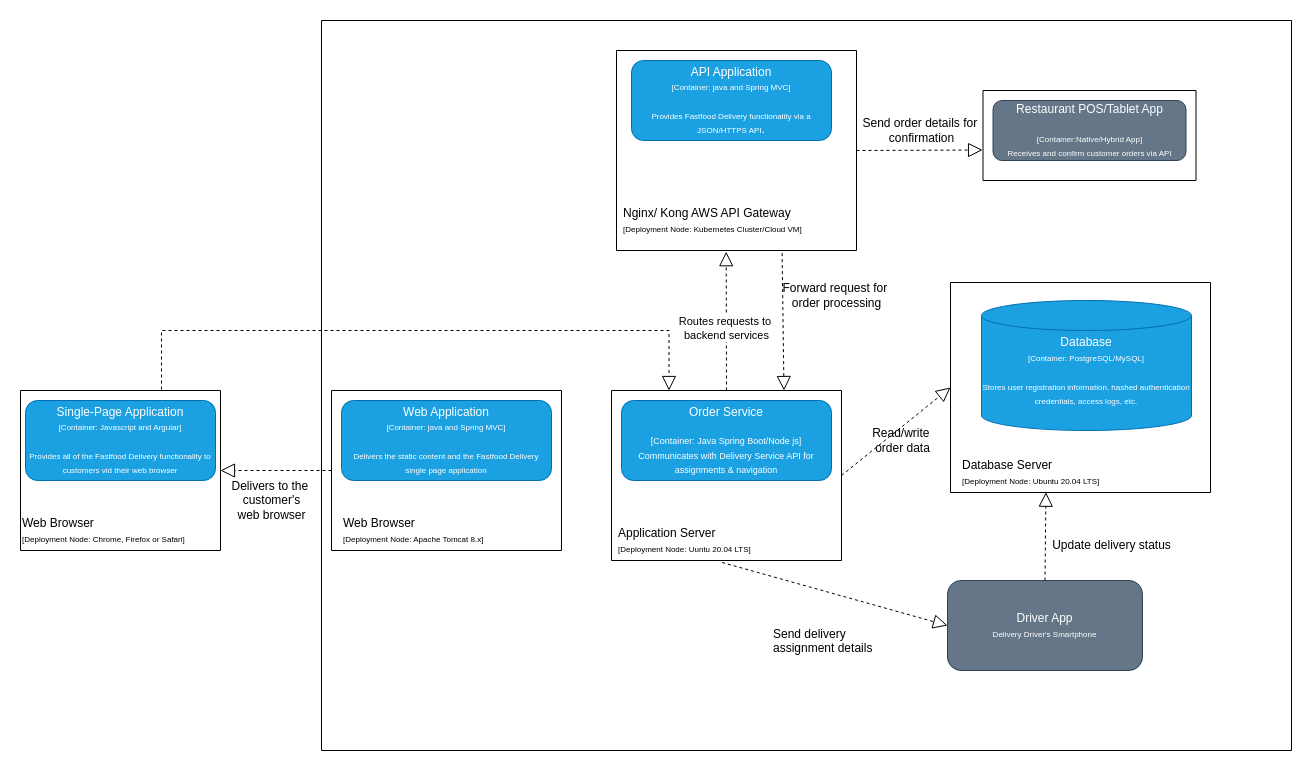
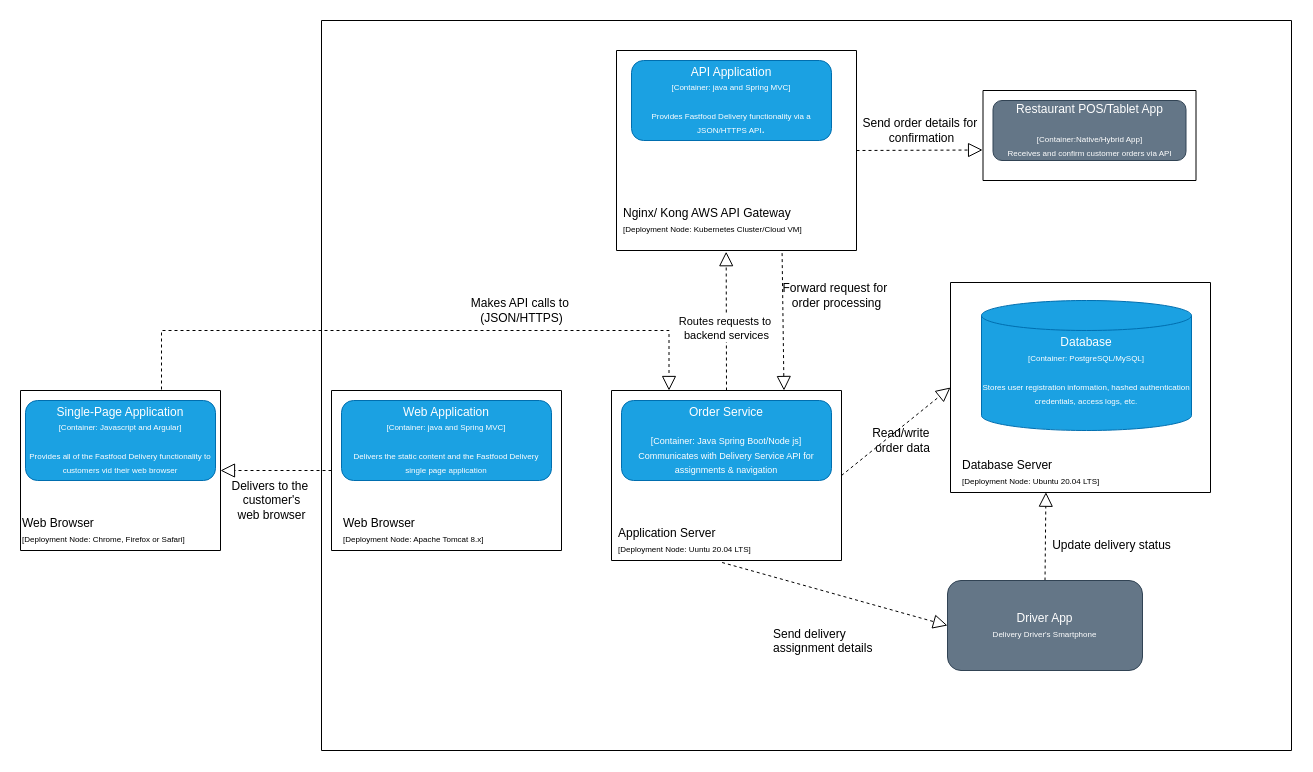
+ <mxCell id="30" value="Makes API calls to&amp;nbsp;&lt;div&gt;(JSON/HTTPS)&lt;/div&gt;" style="text;html=1;align=center;verticalAlign=middle;resizable=0;points=[];autosize=1;strokeColor=none;fillColor=none;" vertex="1" parent="29"><mxGeometry x="140" y="270" width="120" height="40" as="geometry" /></mxCell>
